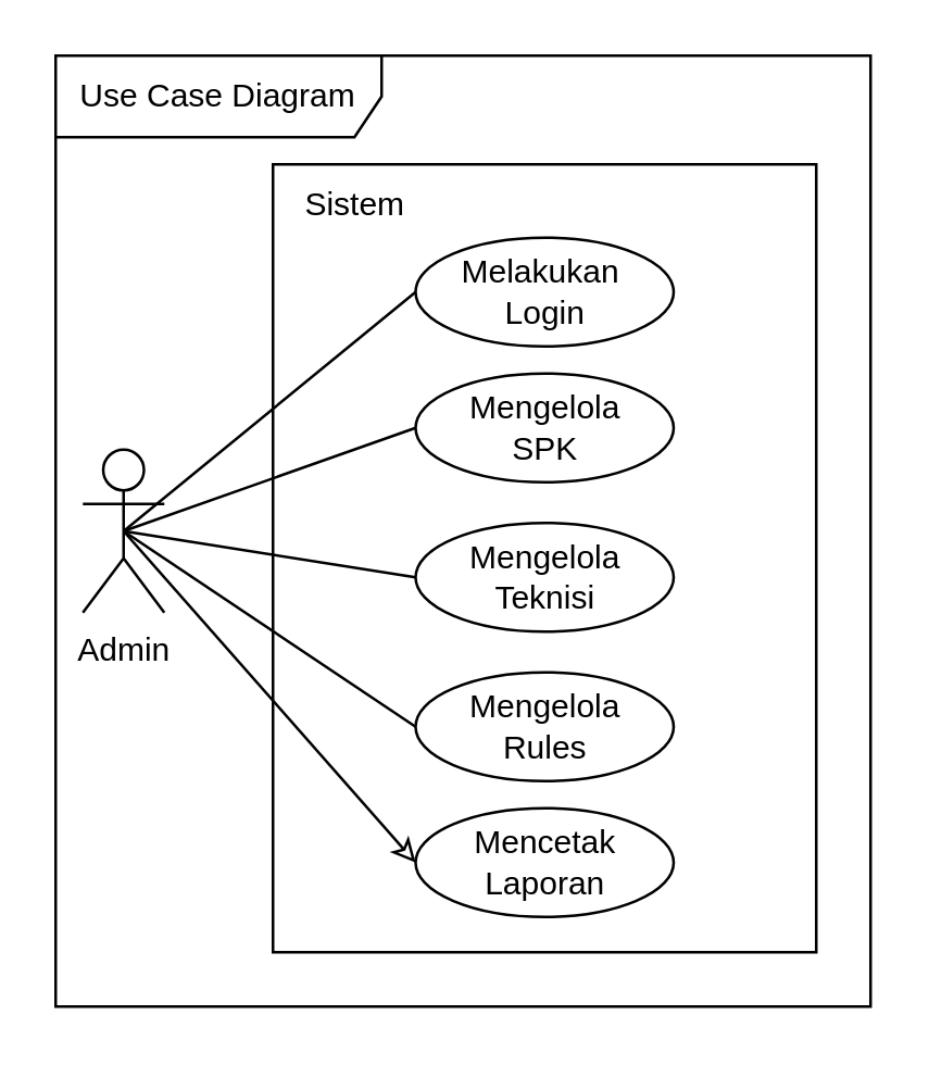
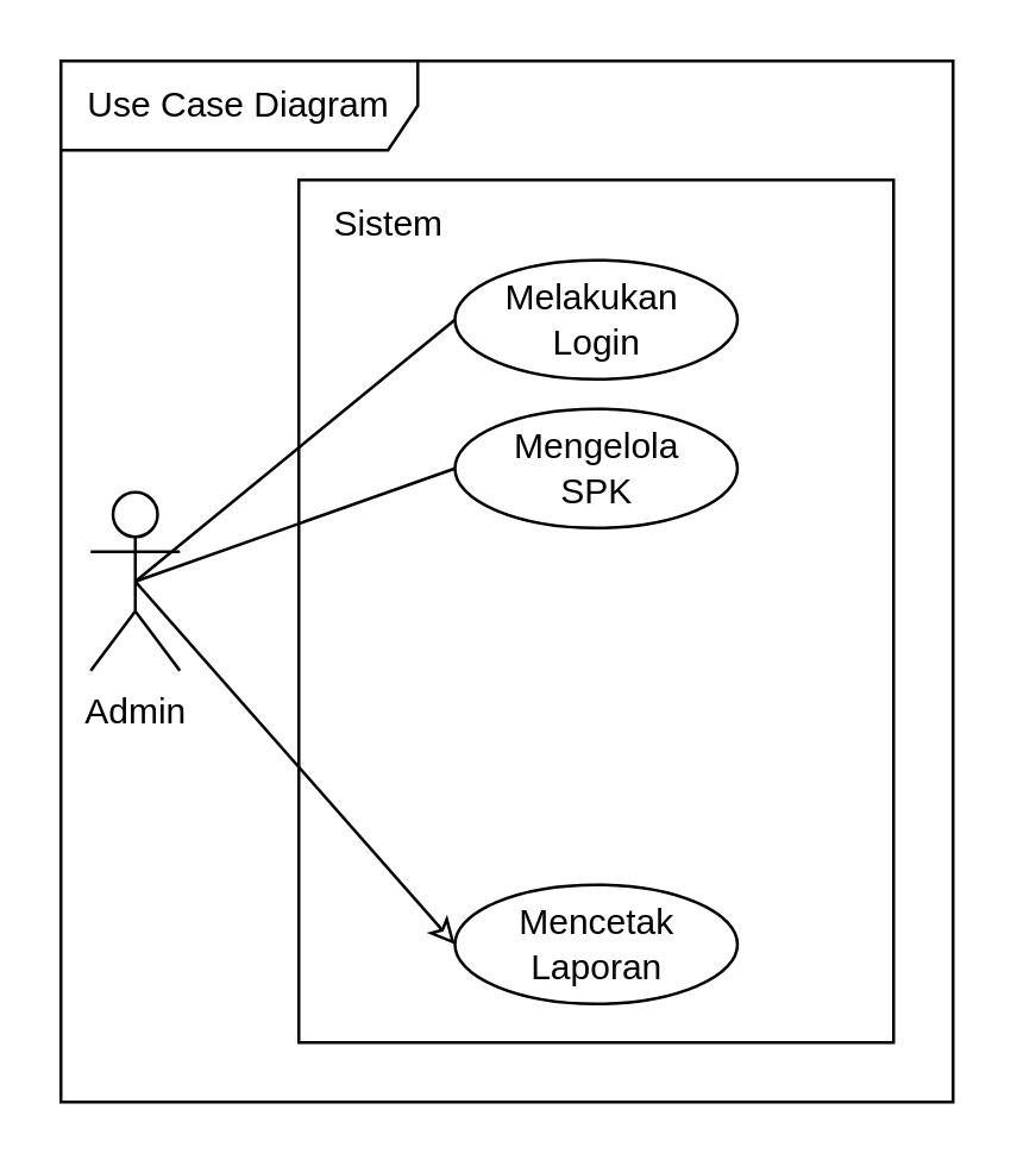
- <mxCell id="13" style="rounded=0;orthogonalLoop=1;jettySize=auto;html=1;entryX=0;entryY=0.5;entryDx=0;entryDy=0;endArrow=none;endFill=0;exitX=0.5;exitY=0.5;exitDx=0;exitDy=0;exitPerimeter=0;" edge="1" parent="1" source="5" target="9"><mxGeometry relative="1" as="geometry"><mxPoint x="0" y="209" as="sourcePoint" /><mxPoint x="195" y="160" as="targetPoint" /></mxGeometry></mxCell>
- <mxCell id="9" value="Mengelola&lt;div&gt;Teknisi&lt;/div&gt;" style="ellipse;whiteSpace=wrap;html=1;" vertex="1" parent="1"><mxGeometry x="152.5" y="192" width="95" height="40" as="geometry" /></mxCell>
- <mxCell id="14" style="rounded=0;orthogonalLoop=1;jettySize=auto;html=1;entryX=0;entryY=0.5;entryDx=0;entryDy=0;endArrow=none;endFill=0;exitX=0.5;exitY=0.5;exitDx=0;exitDy=0;exitPerimeter=0;" edge="1" parent="1" source="5" target="10"><mxGeometry relative="1" as="geometry"><mxPoint x="10" y="219" as="sourcePoint" /><mxPoint x="195" y="215" as="targetPoint" /></mxGeometry></mxCell>
- <mxCell id="10" value="Mengelola&lt;div&gt;Rules&lt;/div&gt;" style="ellipse;whiteSpace=wrap;html=1;" vertex="1" parent="1"><mxGeometry x="152.5" y="247" width="95" height="40" as="geometry" /></mxCell>
